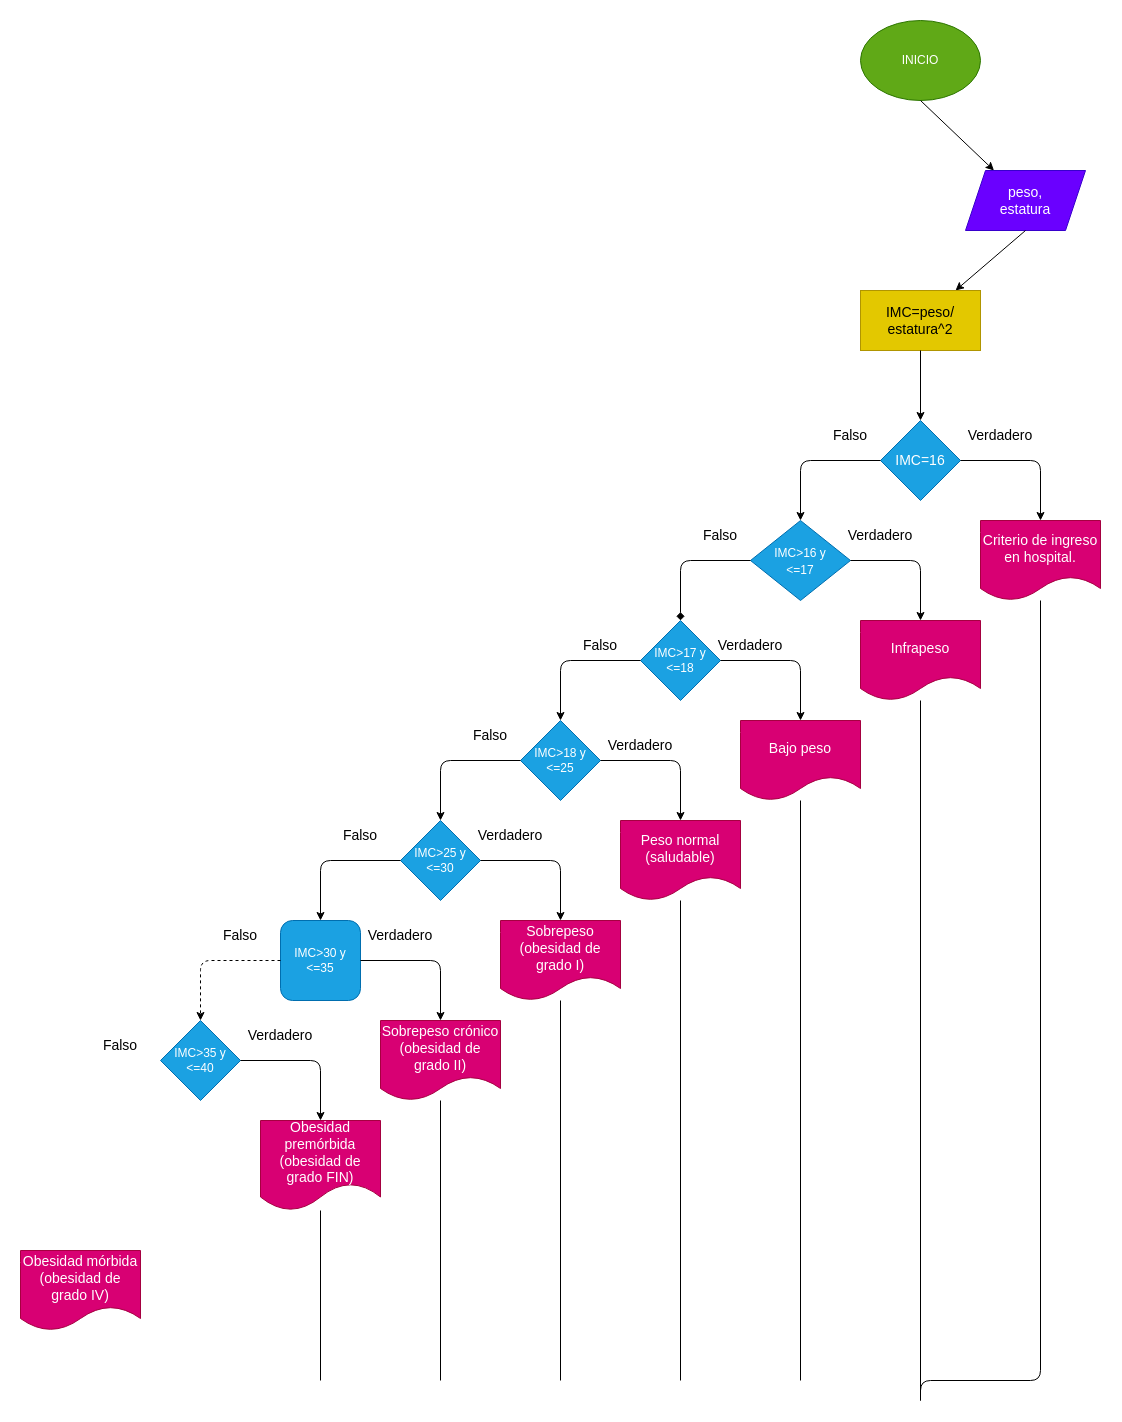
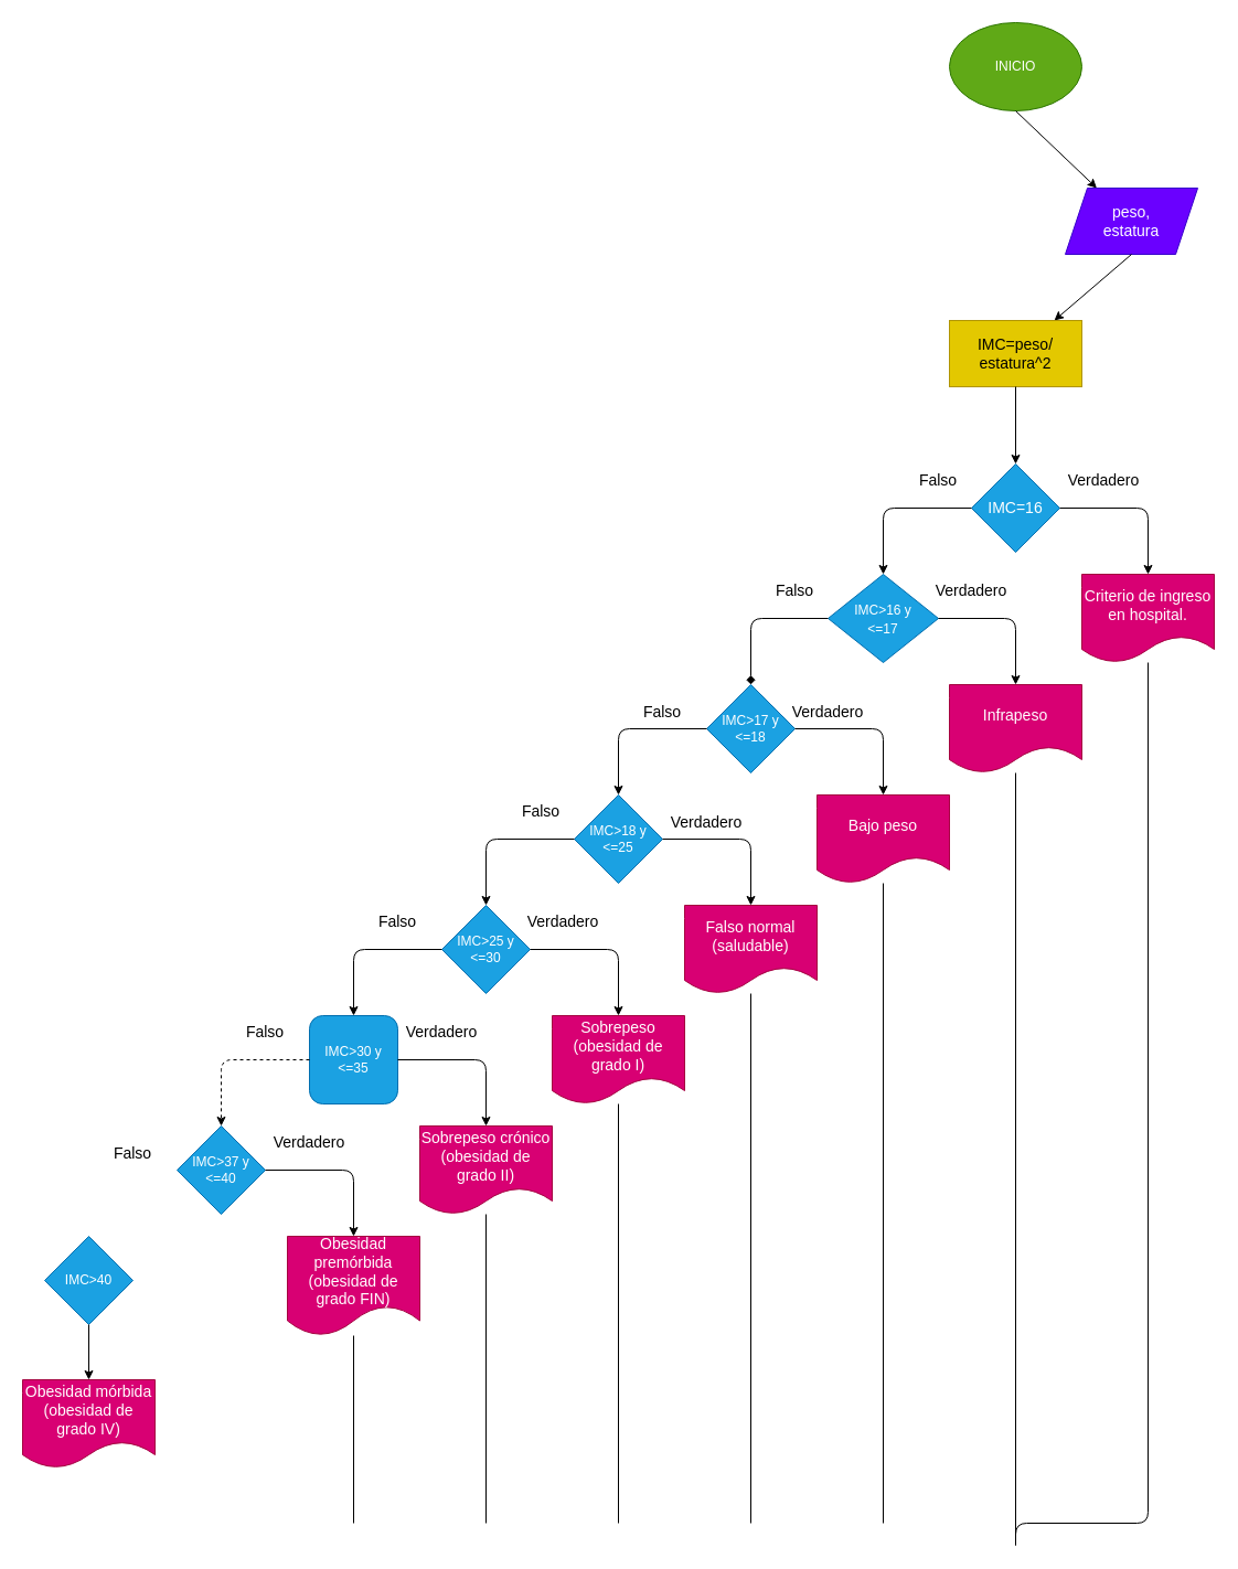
- <mxCell id="22" value="&lt;span style=&quot;font-size: 14px&quot;&gt;Peso normal (saludable)&lt;/span&gt;" style="shape=document;whiteSpace=wrap;html=1;boundedLbl=1;fontSize=12;fillColor=#d80073;fontColor=#ffffff;strokeColor=#A50040;" vertex="1" parent="1"><mxGeometry x="620" y="820" width="120" height="80" as="geometry" /></mxCell>
+ <mxCell id="22" value="&lt;span style=&quot;font-size: 14px&quot;&gt;Falso normal (saludable)&lt;/span&gt;" style="shape=document;whiteSpace=wrap;html=1;boundedLbl=1;fontSize=12;fillColor=#d80073;fontColor=#ffffff;strokeColor=#A50040;" vertex="1" parent="1"><mxGeometry x="620" y="820" width="120" height="80" as="geometry" /></mxCell>
- <mxCell id="32" value="IMC&amp;gt;35 y &amp;lt;=40" style="rhombus;whiteSpace=wrap;html=1;fontSize=12;fillColor=#1ba1e2;fontColor=#ffffff;strokeColor=#006EAF;" vertex="1" parent="1"><mxGeometry x="160" y="1020" width="80" height="80" as="geometry" /></mxCell>
+ <mxCell id="32" value="IMC&amp;gt;37 y &amp;lt;=40" style="rhombus;whiteSpace=wrap;html=1;fontSize=12;fillColor=#1ba1e2;fontColor=#ffffff;strokeColor=#006EAF;" vertex="1" parent="1"><mxGeometry x="160" y="1020" width="80" height="80" as="geometry" /></mxCell>
+ <mxCell id="35" value="IMC&amp;gt;40" style="rhombus;whiteSpace=wrap;html=1;fontSize=12;fillColor=#1ba1e2;fontColor=#ffffff;strokeColor=#006EAF;" vertex="1" parent="1"><mxGeometry x="40" y="1120" width="80" height="80" as="geometry" /></mxCell>
+ <mxCell id="36" value="" style="endArrow=classic;html=1;fontSize=12;exitX=0.5;exitY=1;exitDx=0;exitDy=0;" edge="1" parent="1" source="35" target="37"><mxGeometry width="50" height="50" relative="1" as="geometry"><mxPoint x="60" y="1190" as="sourcePoint" /><mxPoint x="80" y="1260" as="targetPoint" /></mxGeometry></mxCell>
